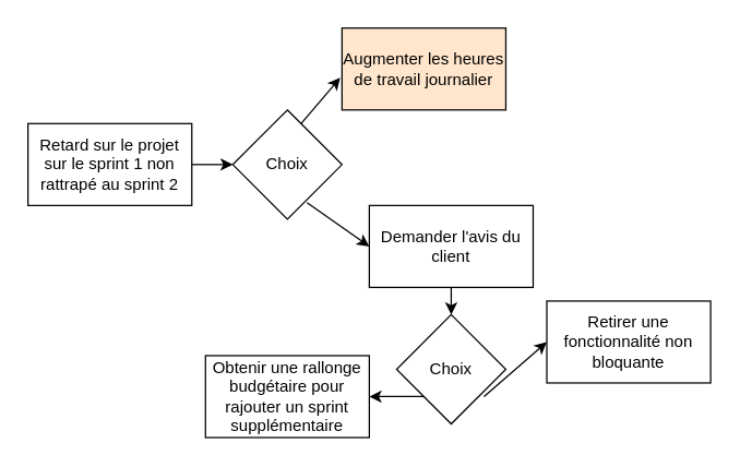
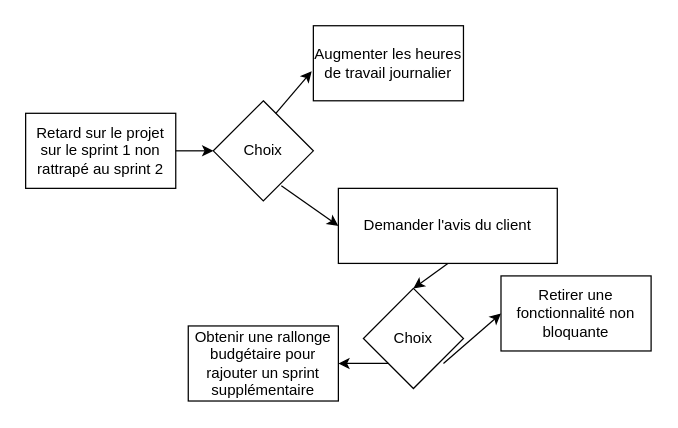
- <mxCell id="3" value="Augmenter les heures de travail journalier" style="rounded=0;whiteSpace=wrap;html=1;fillColor=#ffe6cc;" vertex="1" parent="1"><mxGeometry x="250" y="20" width="120" height="60" as="geometry" /></mxCell>
+ <mxCell id="3" value="Augmenter les heures de travail journalier" style="rounded=0;whiteSpace=wrap;html=1;" vertex="1" parent="1"><mxGeometry x="250" y="20" width="120" height="60" as="geometry" /></mxCell>
- <mxCell id="5" value="Demander l'avis du client" style="rounded=0;whiteSpace=wrap;html=1;" vertex="1" parent="1"><mxGeometry x="270" y="150" width="120" height="60" as="geometry" /></mxCell>
+ <mxCell id="5" value="Demander l'avis du client" style="rounded=0;whiteSpace=wrap;html=1;" vertex="1" parent="1"><mxGeometry x="270" y="150" width="175" height="60" as="geometry" /></mxCell>
